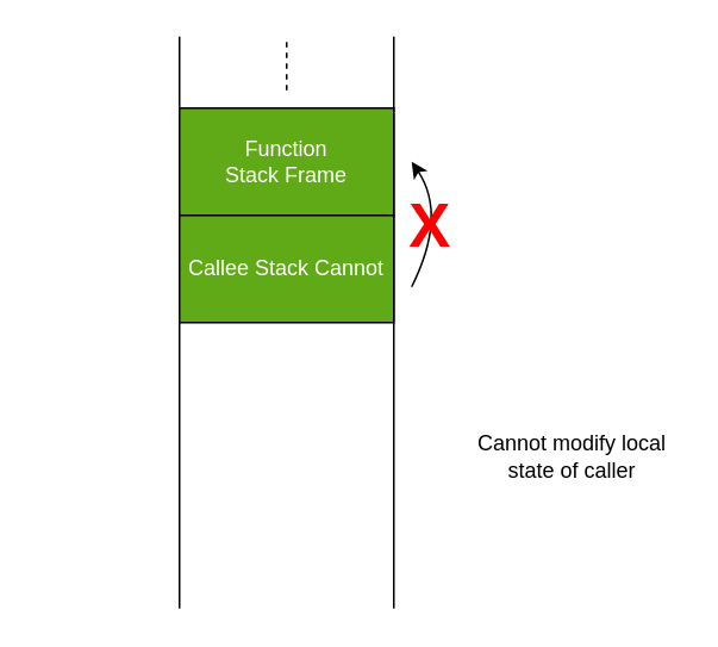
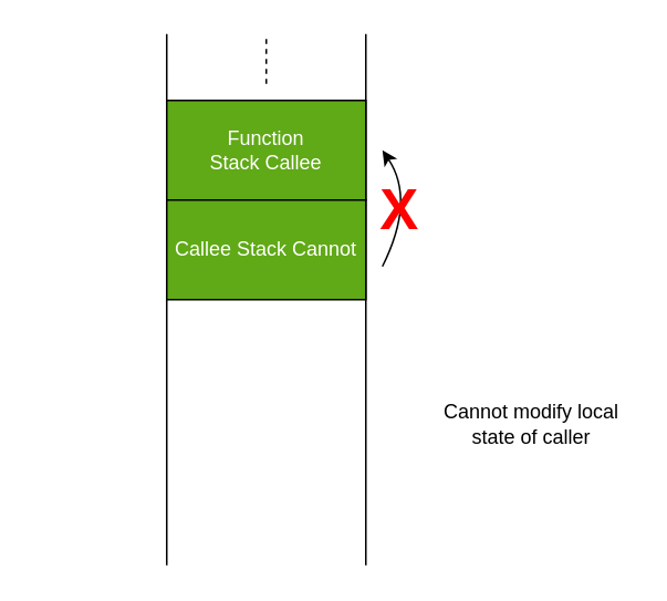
- <mxCell id="4" value="Function&lt;br&gt;Stack Frame" style="rounded=0;whiteSpace=wrap;html=1;fillColor=#60a917;strokeColor=#000000;fontColor=#ffffff;" parent="1" vertex="1"><mxGeometry x="100" y="60" width="120" height="60" as="geometry" /></mxCell>
+ <mxCell id="4" value="Function&lt;br&gt;Stack Callee" style="rounded=0;whiteSpace=wrap;html=1;fillColor=#60a917;strokeColor=#000000;fontColor=#ffffff;" parent="1" vertex="1"><mxGeometry x="100" y="60" width="120" height="60" as="geometry" /></mxCell>
